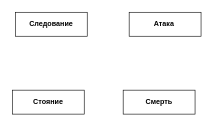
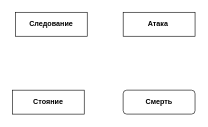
- <mxCell id="3" value="&lt;b&gt;Атака&amp;nbsp;&lt;/b&gt;" style="rounded=0;whiteSpace=wrap;html=1;fillColor=default;strokeColor=default;fontColor=default;" vertex="1" parent="1"><mxGeometry x="215" y="20" width="120" height="40" as="geometry" /></mxCell>
+ <mxCell id="3" value="&lt;b&gt;Атака&amp;nbsp;&lt;/b&gt;" style="rounded=0;whiteSpace=wrap;html=1;fillColor=default;strokeColor=default;fontColor=default;" vertex="1" parent="1"><mxGeometry x="205" y="20" width="120" height="40" as="geometry" /></mxCell>
- <mxCell id="5" value="&lt;b&gt;Смерть&lt;/b&gt;" style="rounded=0;whiteSpace=wrap;html=1;fillColor=default;strokeColor=default;fontColor=default;" vertex="1" parent="1"><mxGeometry x="205" y="150" width="120" height="40" as="geometry" /></mxCell>
+ <mxCell id="5" value="&lt;b&gt;Смерть&lt;/b&gt;" style="whiteSpace=wrap;html=1;fillColor=default;strokeColor=default;fontColor=default;rounded=1;" vertex="1" parent="1"><mxGeometry x="205" y="150" width="120" height="40" as="geometry" /></mxCell>
